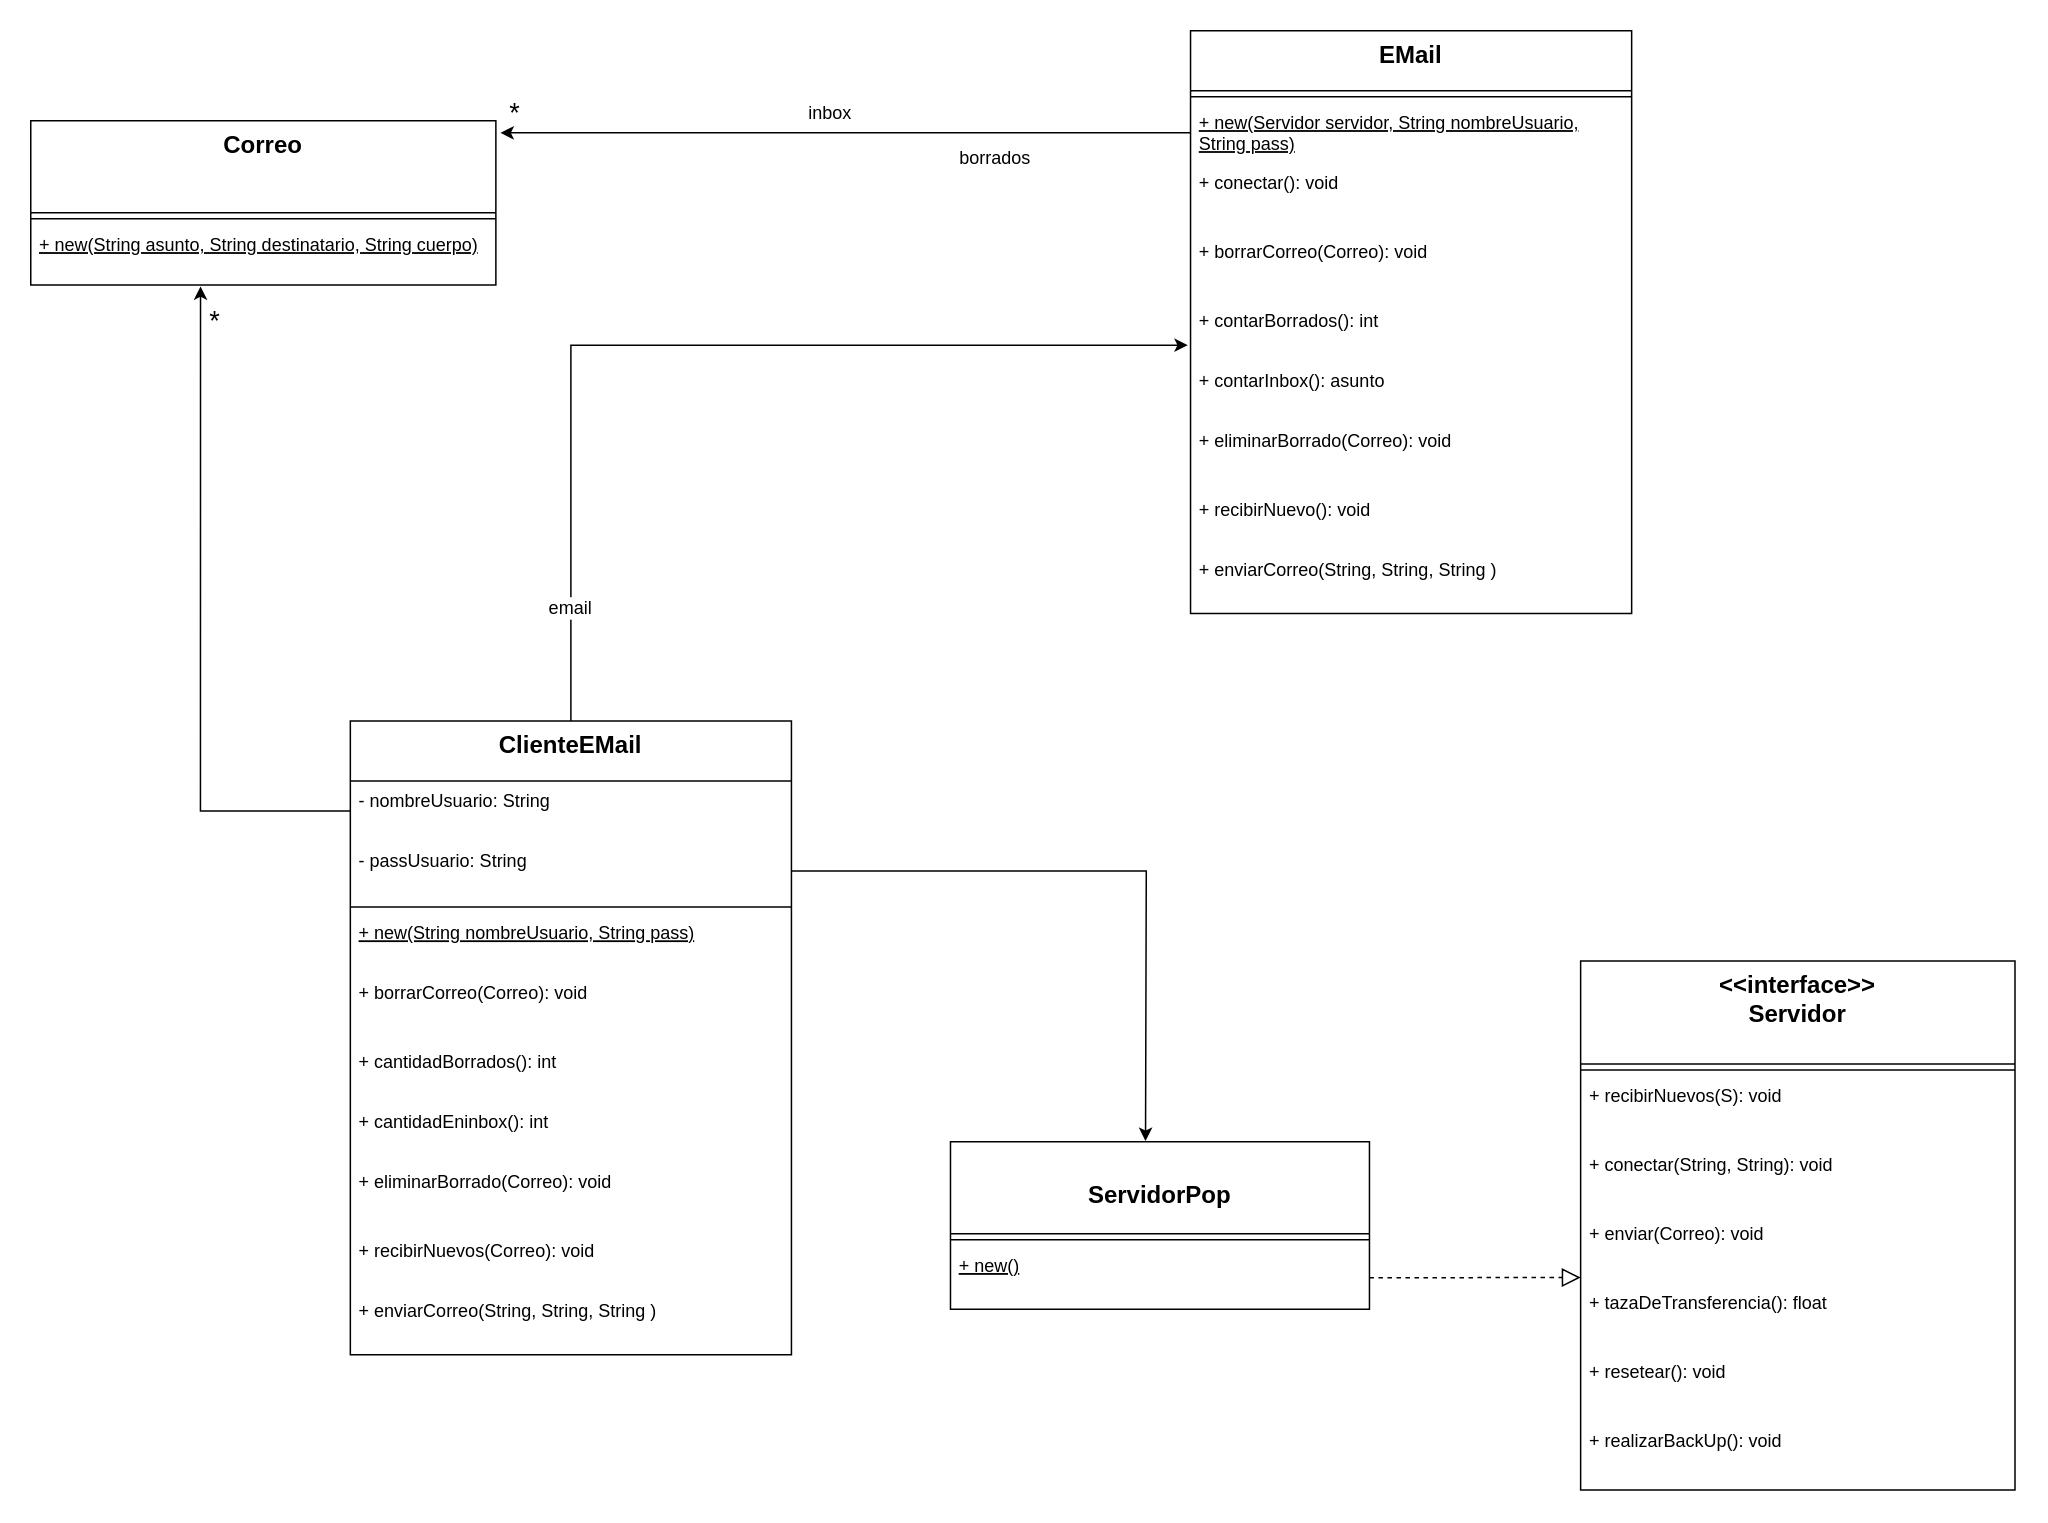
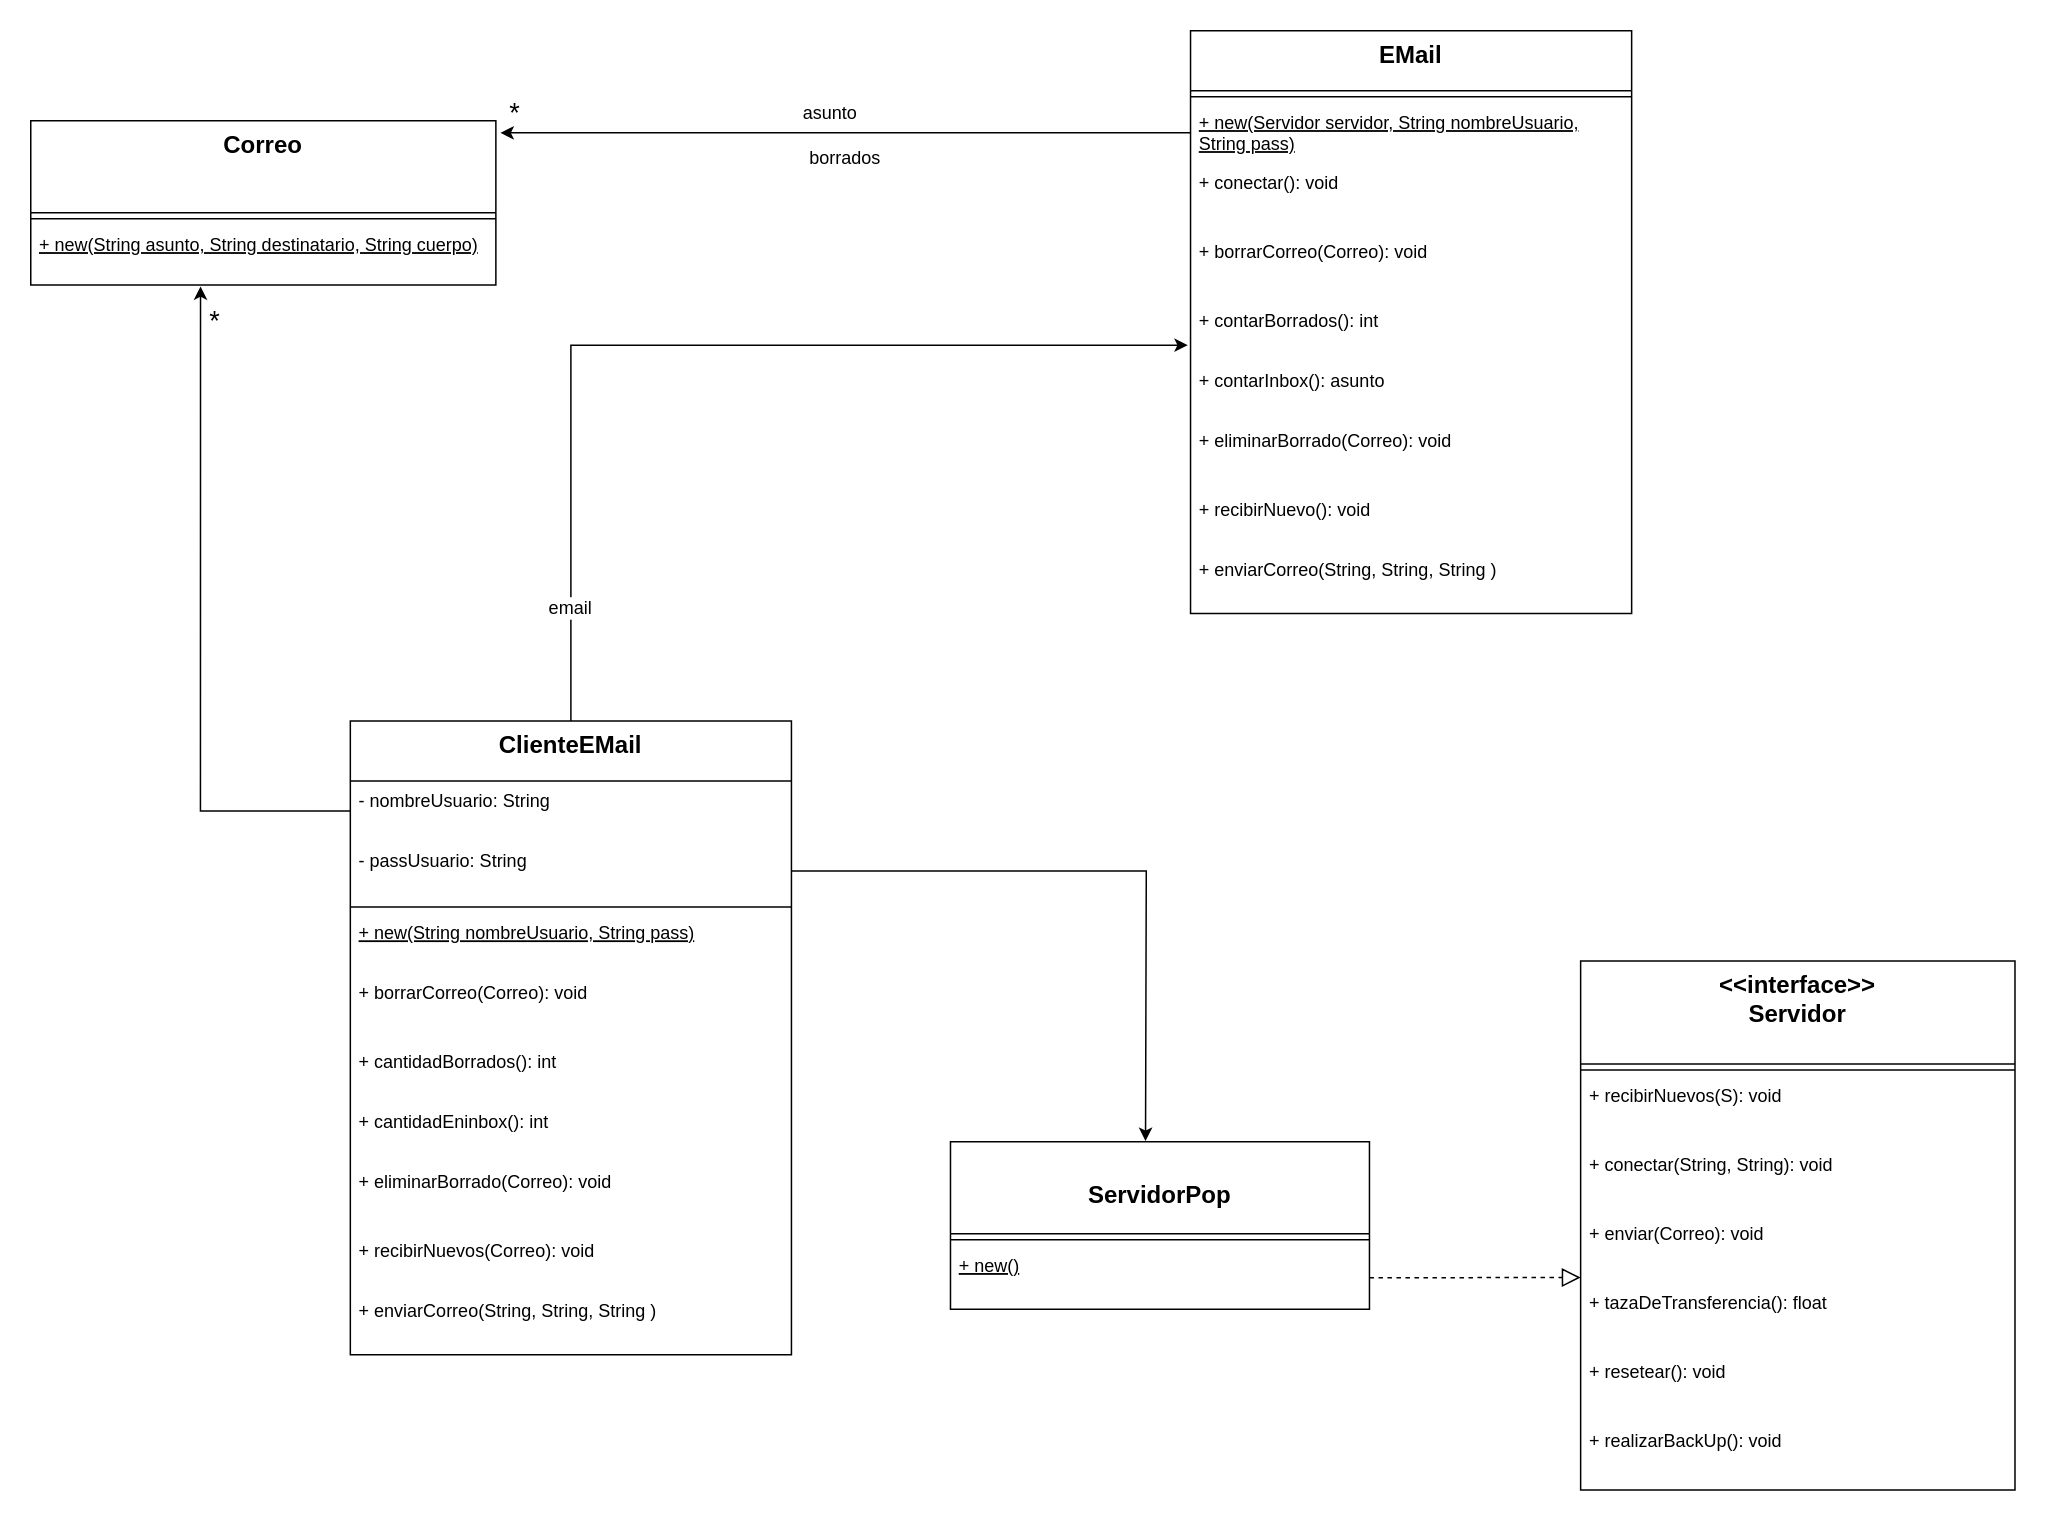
- <mxCell id="29" value="inbox" style="text;html=1;align=center;verticalAlign=middle;whiteSpace=wrap;rounded=0;labelBackgroundColor=default;" parent="1" vertex="1"><mxGeometry x="523" y="60" width="60" height="30" as="geometry" /></mxCell>
+ <mxCell id="29" value="asunto" style="text;html=1;align=center;verticalAlign=middle;whiteSpace=wrap;rounded=0;labelBackgroundColor=default;" parent="1" vertex="1"><mxGeometry x="523" y="60" width="60" height="30" as="geometry" /></mxCell>
- <mxCell id="43" value="borrados" style="text;html=1;align=center;verticalAlign=middle;whiteSpace=wrap;rounded=0;labelBackgroundColor=default;" vertex="1" parent="1"><mxGeometry x="633" y="90" width="60" height="30" as="geometry" /></mxCell>
+ <mxCell id="43" value="borrados" style="text;html=1;align=center;verticalAlign=middle;whiteSpace=wrap;rounded=0;labelBackgroundColor=default;" vertex="1" parent="1"><mxGeometry x="533" y="90" width="60" height="30" as="geometry" /></mxCell>
